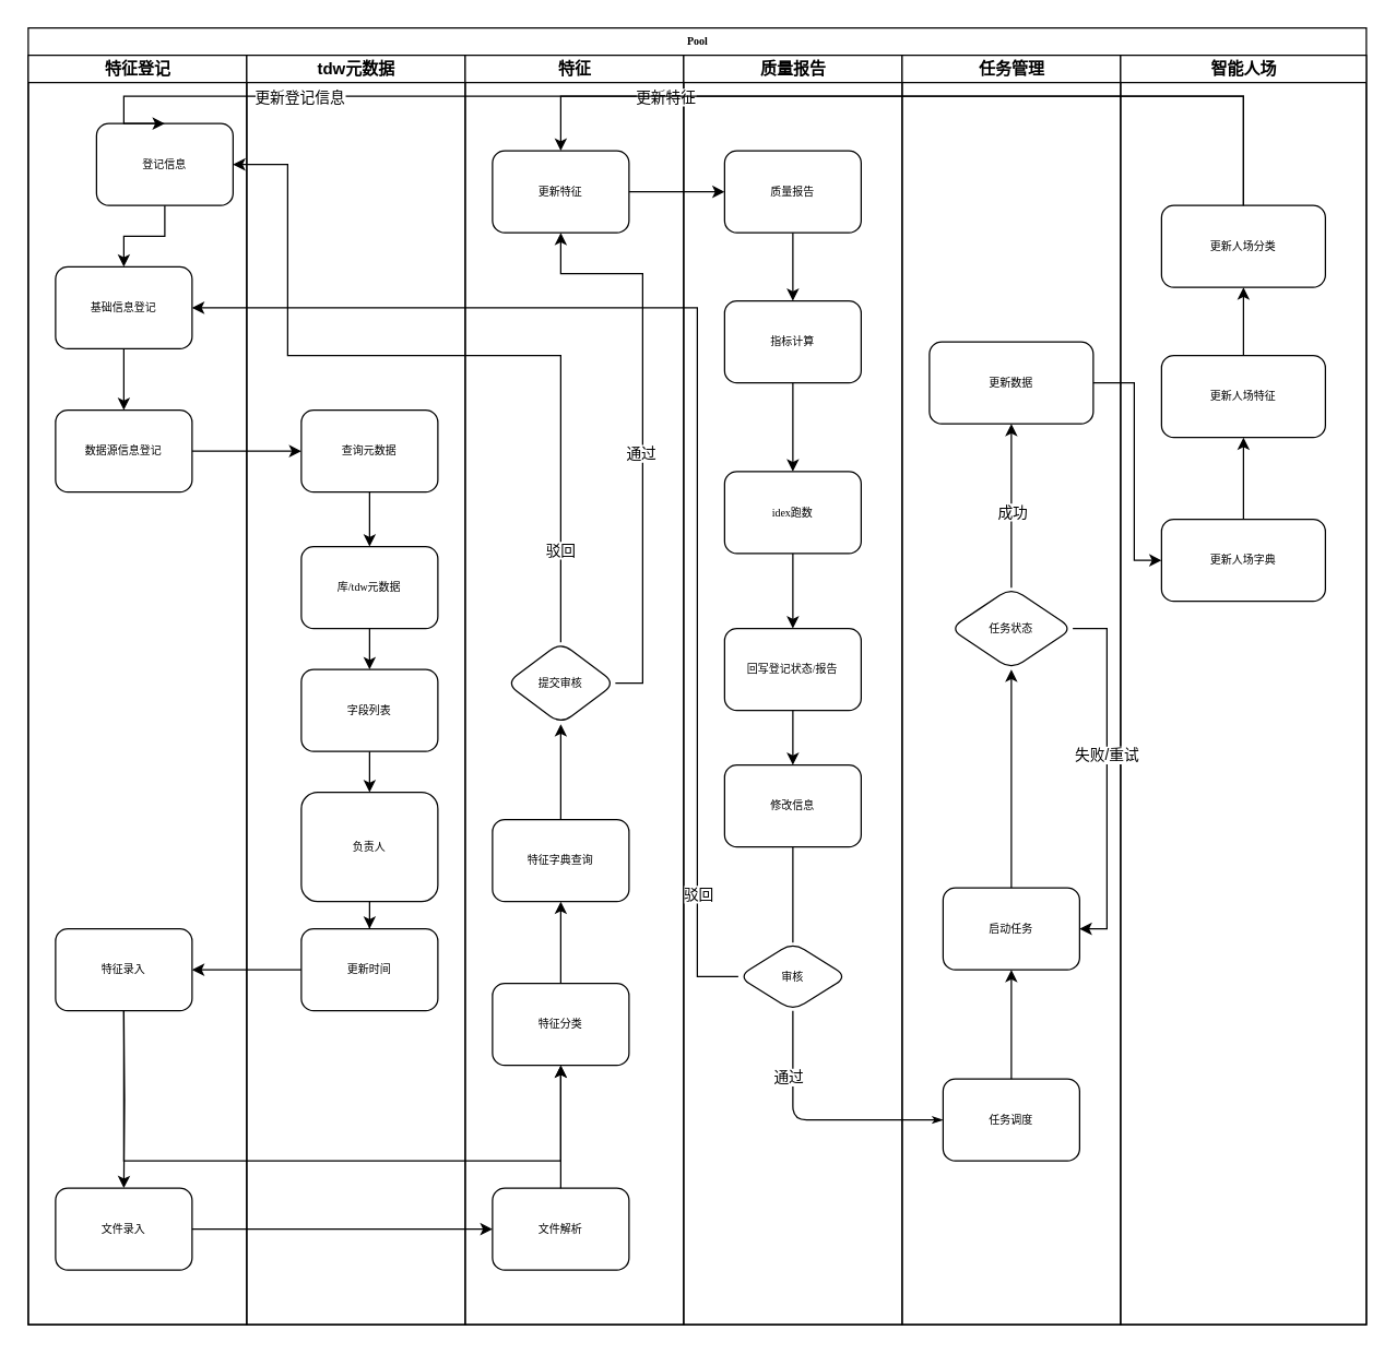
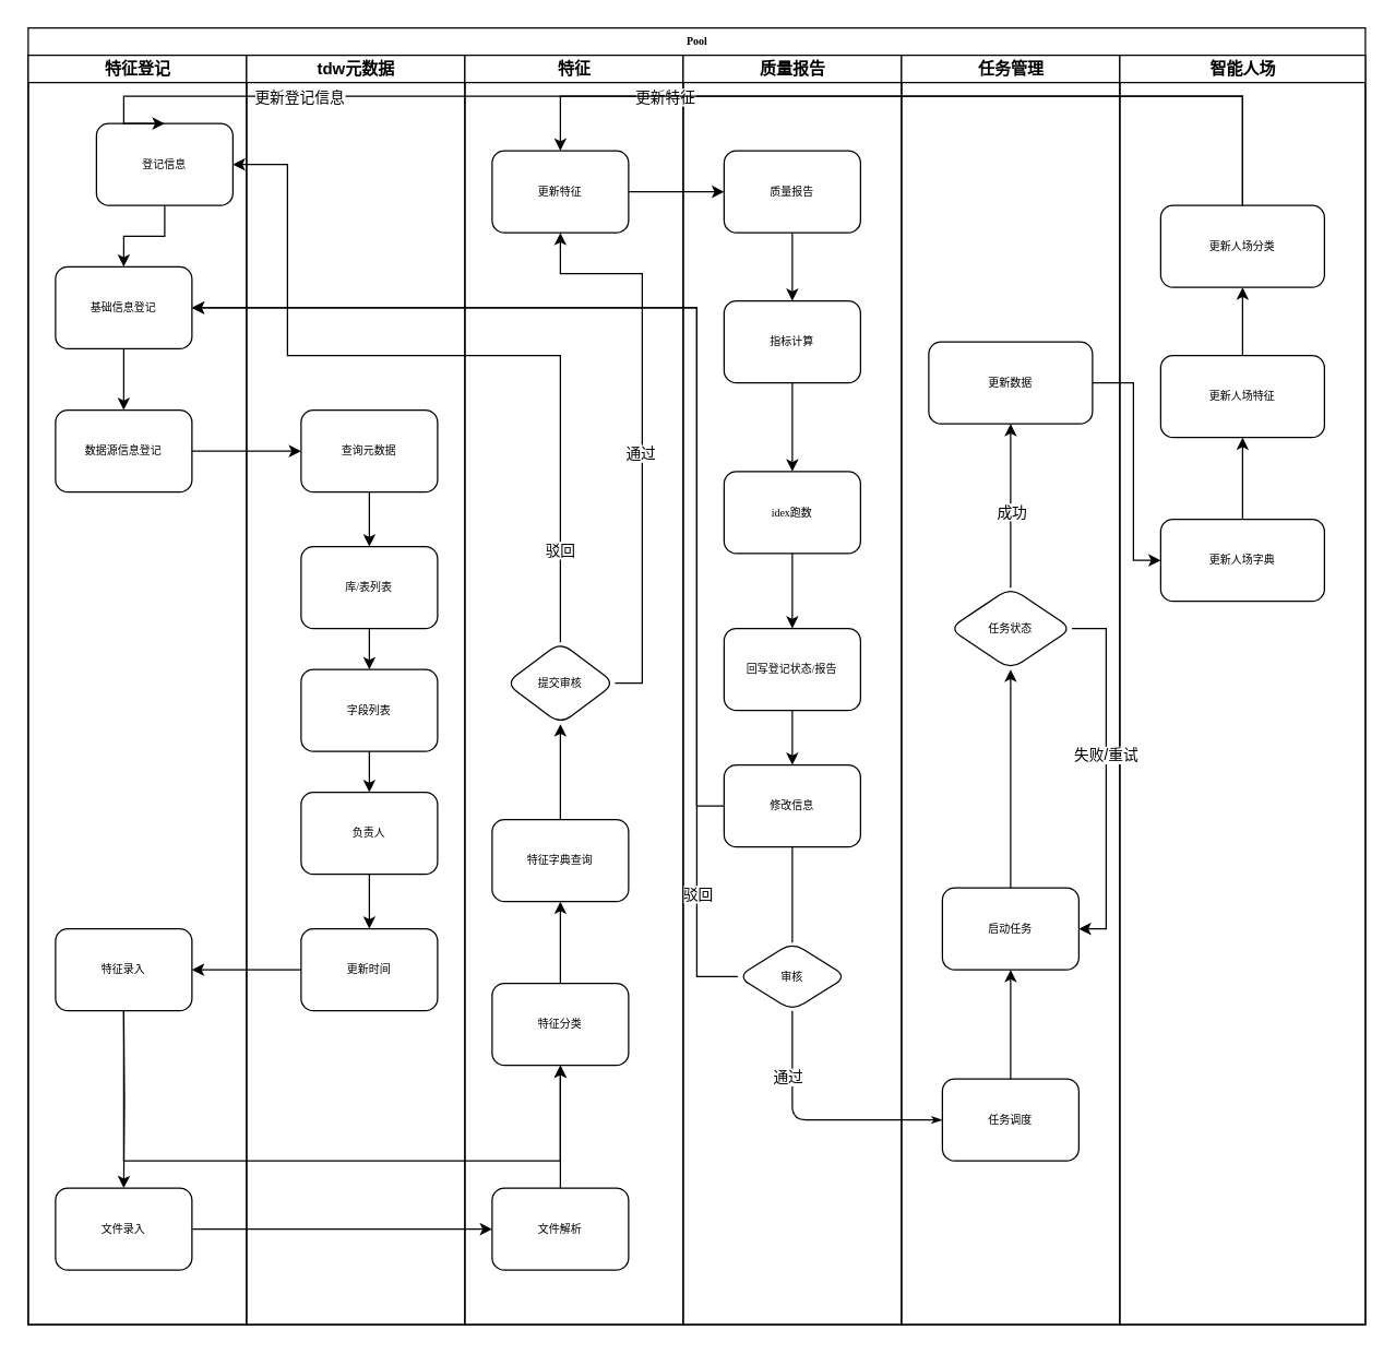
- <mxCell id="13" value="库/tdw元数据" style="rounded=1;whiteSpace=wrap;html=1;shadow=0;labelBackgroundColor=none;strokeWidth=1;fontFamily=Verdana;fontSize=8;align=center;" parent="11" vertex="1"><mxGeometry x="40" y="360" width="100" height="60" as="geometry" /></mxCell>
+ <mxCell id="13" value="库/表列表" style="rounded=1;whiteSpace=wrap;html=1;shadow=0;labelBackgroundColor=none;strokeWidth=1;fontFamily=Verdana;fontSize=8;align=center;" parent="11" vertex="1"><mxGeometry x="40" y="360" width="100" height="60" as="geometry" /></mxCell>
+ <mxCell id="42" value="" style="edgeStyle=orthogonalEdgeStyle;rounded=0;orthogonalLoop=1;jettySize=auto;html=1;entryX=1;entryY=0.5;entryDx=0;entryDy=0;" parent="2" source="36" target="5" edge="1"><mxGeometry relative="1" as="geometry"><mxPoint x="560" y="680" as="targetPoint" /><Array as="points"><mxPoint x="490" y="570" /><mxPoint x="490" y="205" /></Array></mxGeometry></mxCell>
- <mxCell id="17" value="负责人" style="rounded=1;whiteSpace=wrap;html=1;shadow=0;labelBackgroundColor=none;strokeWidth=1;fontFamily=Verdana;fontSize=8;align=center;" parent="11" vertex="1"><mxGeometry x="40" y="540" width="100" height="80" as="geometry" /></mxCell>
+ <mxCell id="17" value="负责人" style="rounded=1;whiteSpace=wrap;html=1;shadow=0;labelBackgroundColor=none;strokeWidth=1;fontFamily=Verdana;fontSize=8;align=center;" parent="11" vertex="1"><mxGeometry x="40" y="540" width="100" height="60" as="geometry" /></mxCell>
